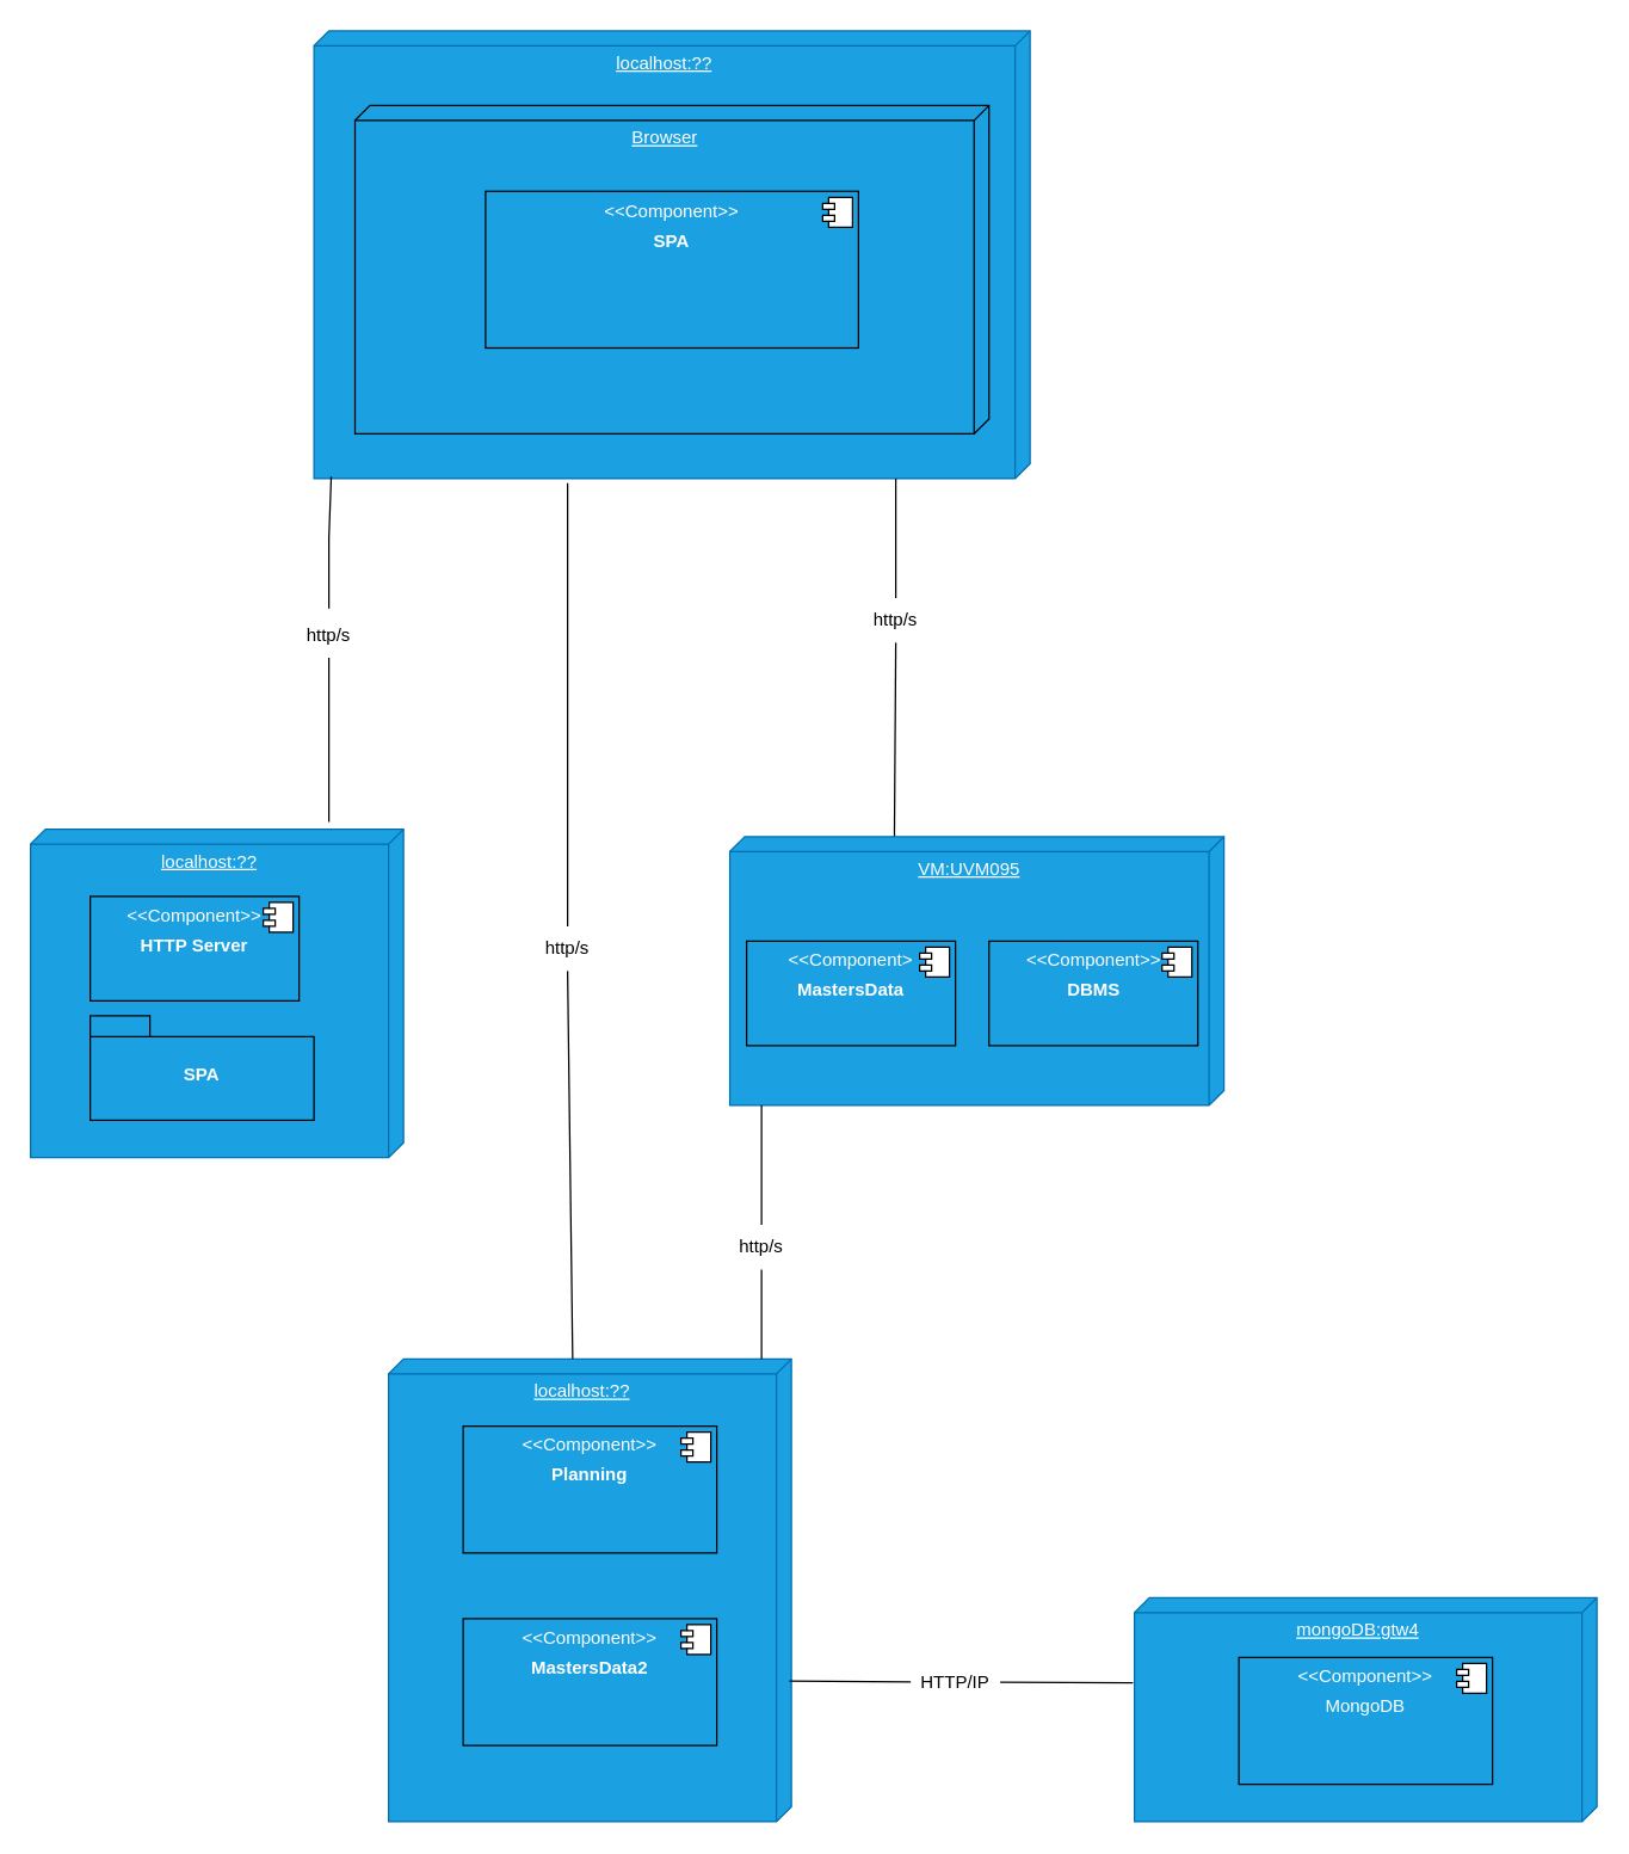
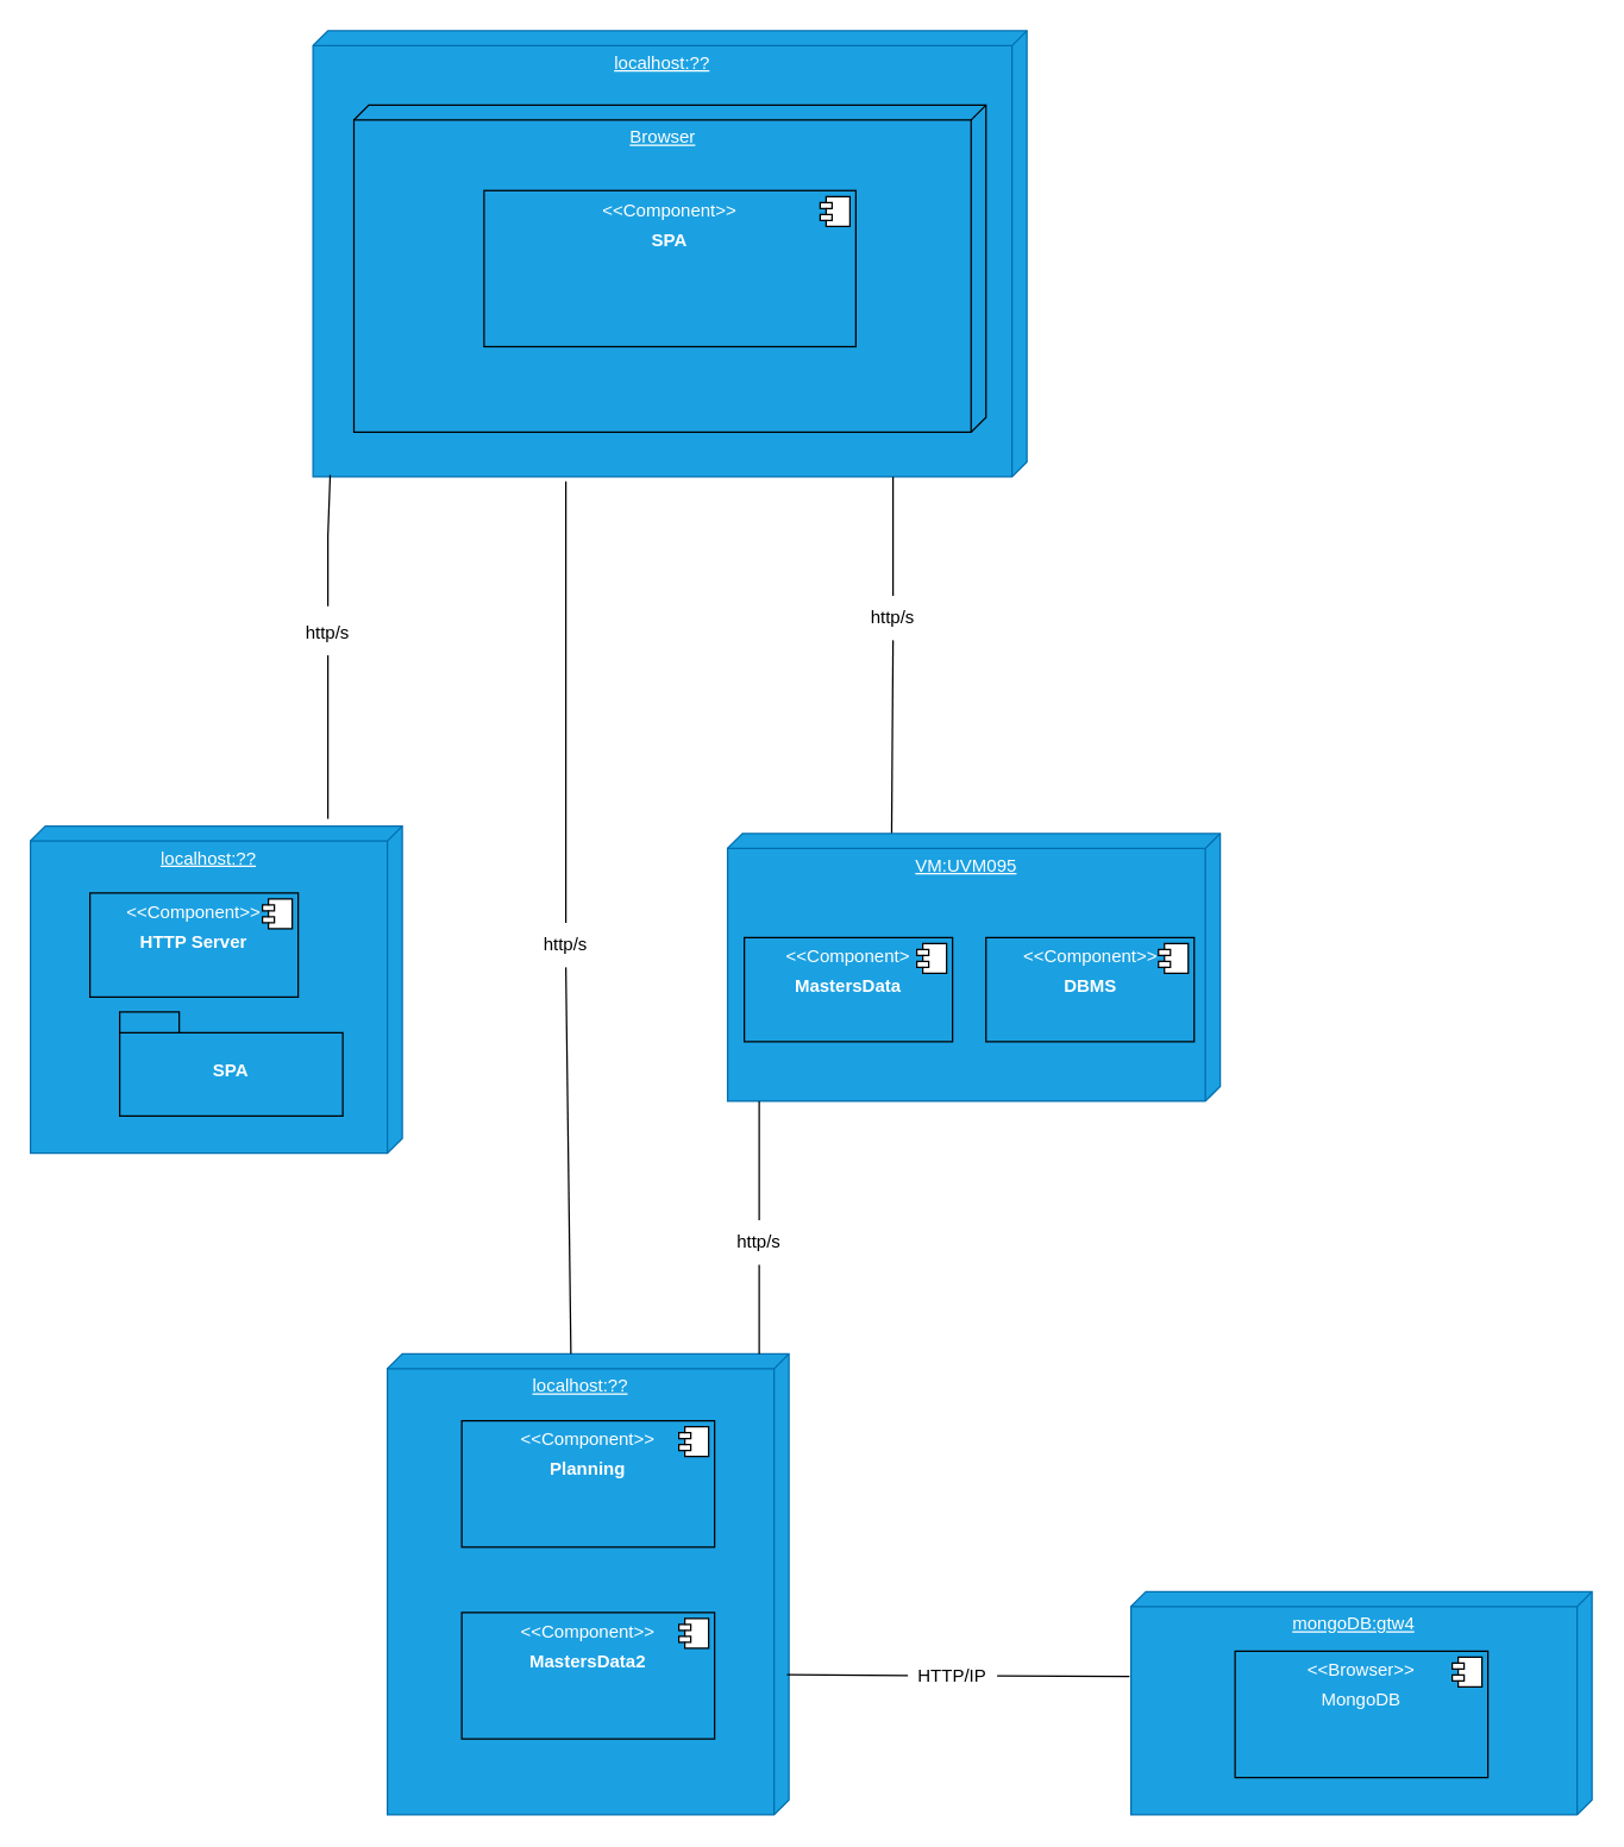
- <mxCell id="12" value="SPA" style="shape=folder;fontStyle=1;spacingTop=10;tabWidth=40;tabHeight=14;tabPosition=left;html=1;whiteSpace=wrap;fillColor=#1ba1e2;fontColor=#ffffff;strokeColor=default;" parent="1" vertex="1"><mxGeometry x="60" y="680" width="150" height="70" as="geometry" /></mxCell>
+ <mxCell id="12" value="SPA" style="shape=folder;fontStyle=1;spacingTop=10;tabWidth=40;tabHeight=14;tabPosition=left;html=1;whiteSpace=wrap;fillColor=#1ba1e2;fontColor=#ffffff;strokeColor=default;" parent="1" vertex="1"><mxGeometry x="80" y="680" width="150" height="70" as="geometry" /></mxCell>
- <mxCell id="33" value="&lt;p style=&quot;margin:0px;margin-top:6px;text-align:center;&quot;&gt;&amp;lt;&amp;lt;Component&amp;gt;&amp;gt;&lt;/p&gt;&lt;p style=&quot;margin:0px;margin-top:6px;text-align:center;&quot;&gt;MongoDB&lt;/p&gt;" style="align=left;overflow=fill;html=1;dropTarget=0;whiteSpace=wrap;fillColor=#1ba1e2;fontColor=#ffffff;strokeColor=default;" vertex="1" parent="1"><mxGeometry x="830" y="1110" width="170" height="85" as="geometry" /></mxCell>
+ <mxCell id="33" value="&lt;p style=&quot;margin:0px;margin-top:6px;text-align:center;&quot;&gt;&amp;lt;&amp;lt;Browser&amp;gt;&amp;gt;&lt;/p&gt;&lt;p style=&quot;margin:0px;margin-top:6px;text-align:center;&quot;&gt;MongoDB&lt;/p&gt;" style="align=left;overflow=fill;html=1;dropTarget=0;whiteSpace=wrap;fillColor=#1ba1e2;fontColor=#ffffff;strokeColor=default;" vertex="1" parent="1"><mxGeometry x="830" y="1110" width="170" height="85" as="geometry" /></mxCell>
